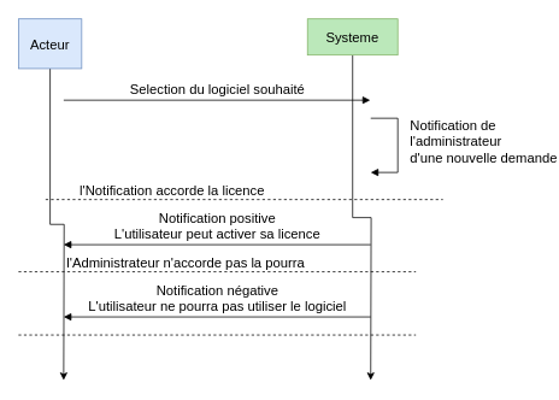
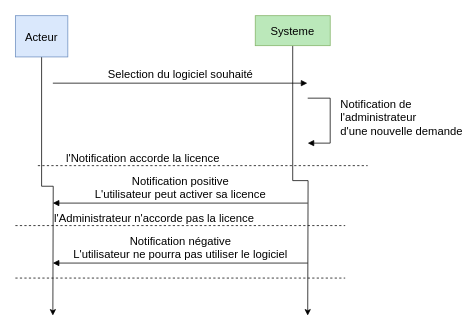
- <mxCell id="12" value="l'Administrateur n'accorde pas la pourra" style="text;html=1;align=center;verticalAlign=middle;resizable=0;points=[];autosize=1;strokeColor=none;fillColor=none;fontSize=15;rounded=0;" vertex="1" parent="1"><mxGeometry x="80" y="280" width="250" height="20" as="geometry" /></mxCell>
+ <mxCell id="12" value="l'Administrateur n'accorde pas la licence" style="text;html=1;align=center;verticalAlign=middle;resizable=0;points=[];autosize=1;strokeColor=none;fillColor=none;fontSize=15;rounded=0;" vertex="1" parent="1"><mxGeometry x="80" y="280" width="250" height="20" as="geometry" /></mxCell>
